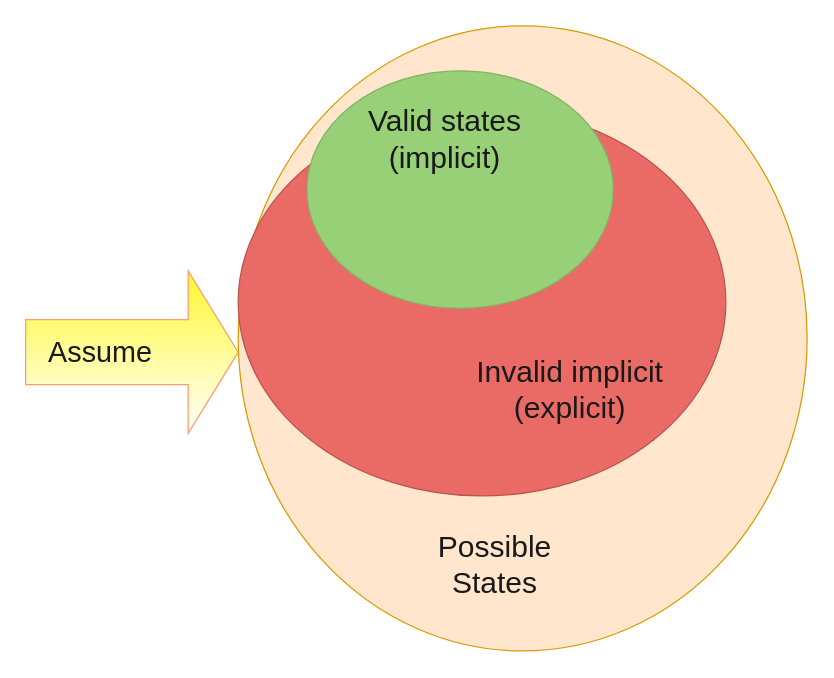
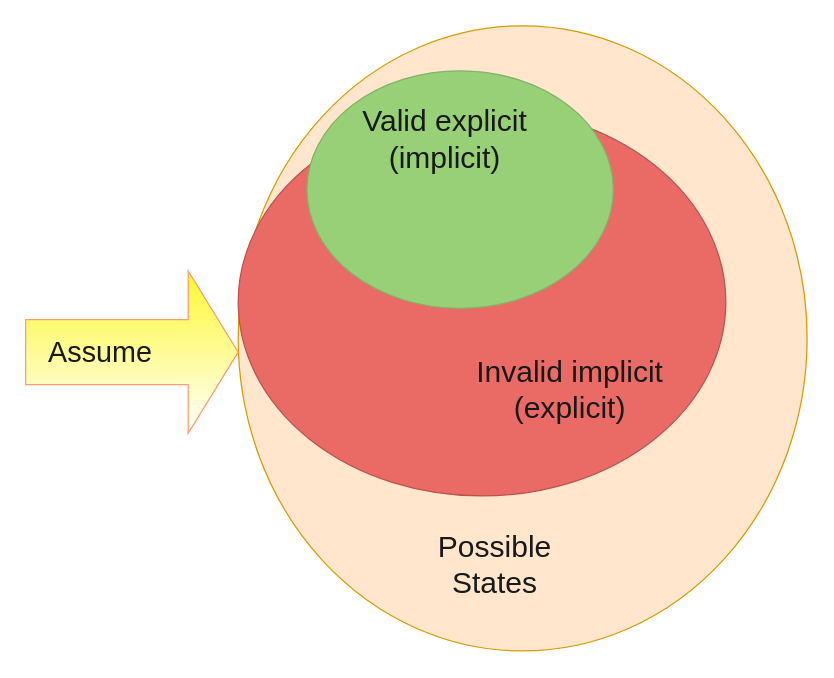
- <mxCell id="8" value="Valid states&lt;br&gt;(implicit)" style="text;fontSize=24;align=center;verticalAlign=middle;html=1;fontColor=#191919;" vertex="1" parent="1"><mxGeometry x="260" y="76" width="190" height="70" as="geometry" /></mxCell>
+ <mxCell id="8" value="Valid explicit&lt;br&gt;(implicit)" style="text;fontSize=24;align=center;verticalAlign=middle;html=1;fontColor=#191919;" vertex="1" parent="1"><mxGeometry x="260" y="76" width="190" height="70" as="geometry" /></mxCell>
